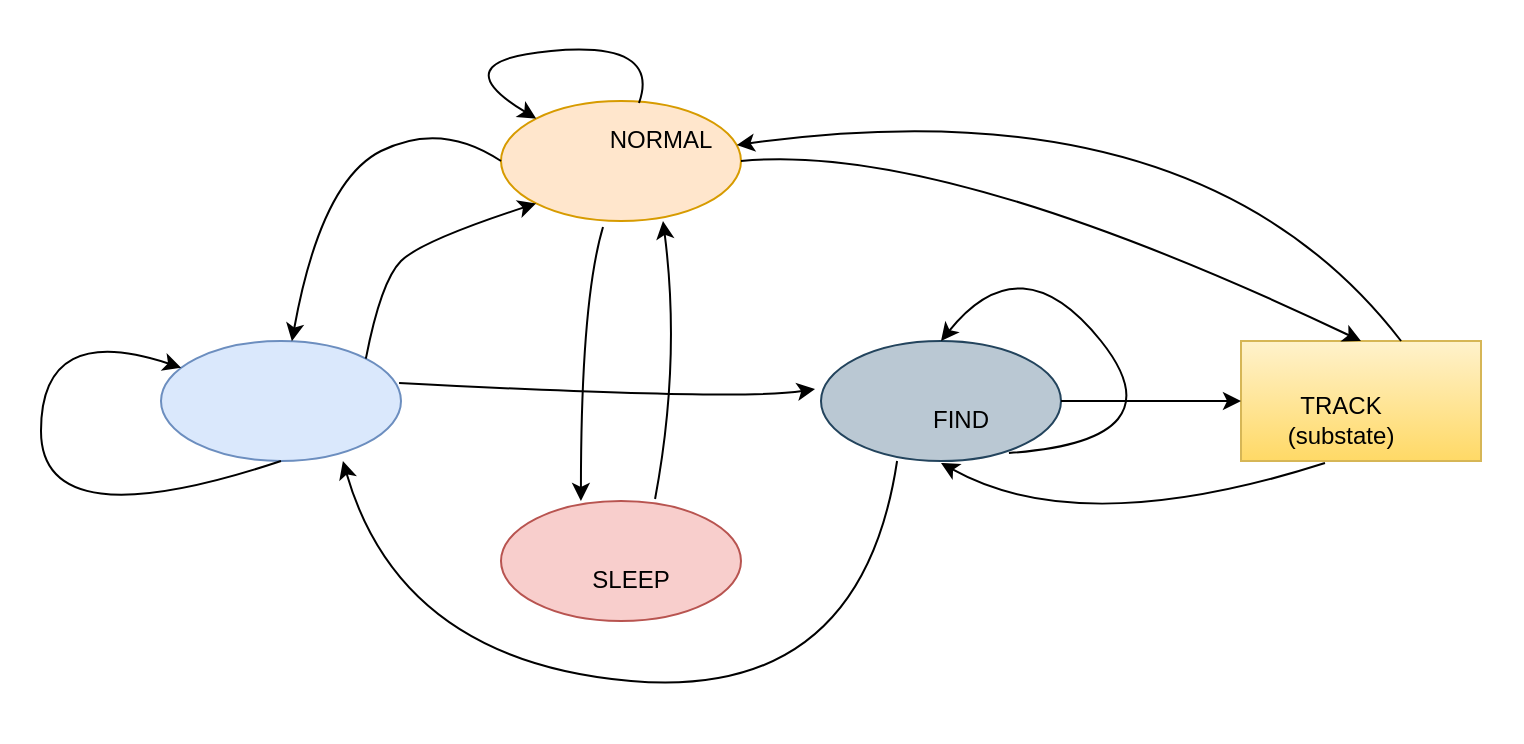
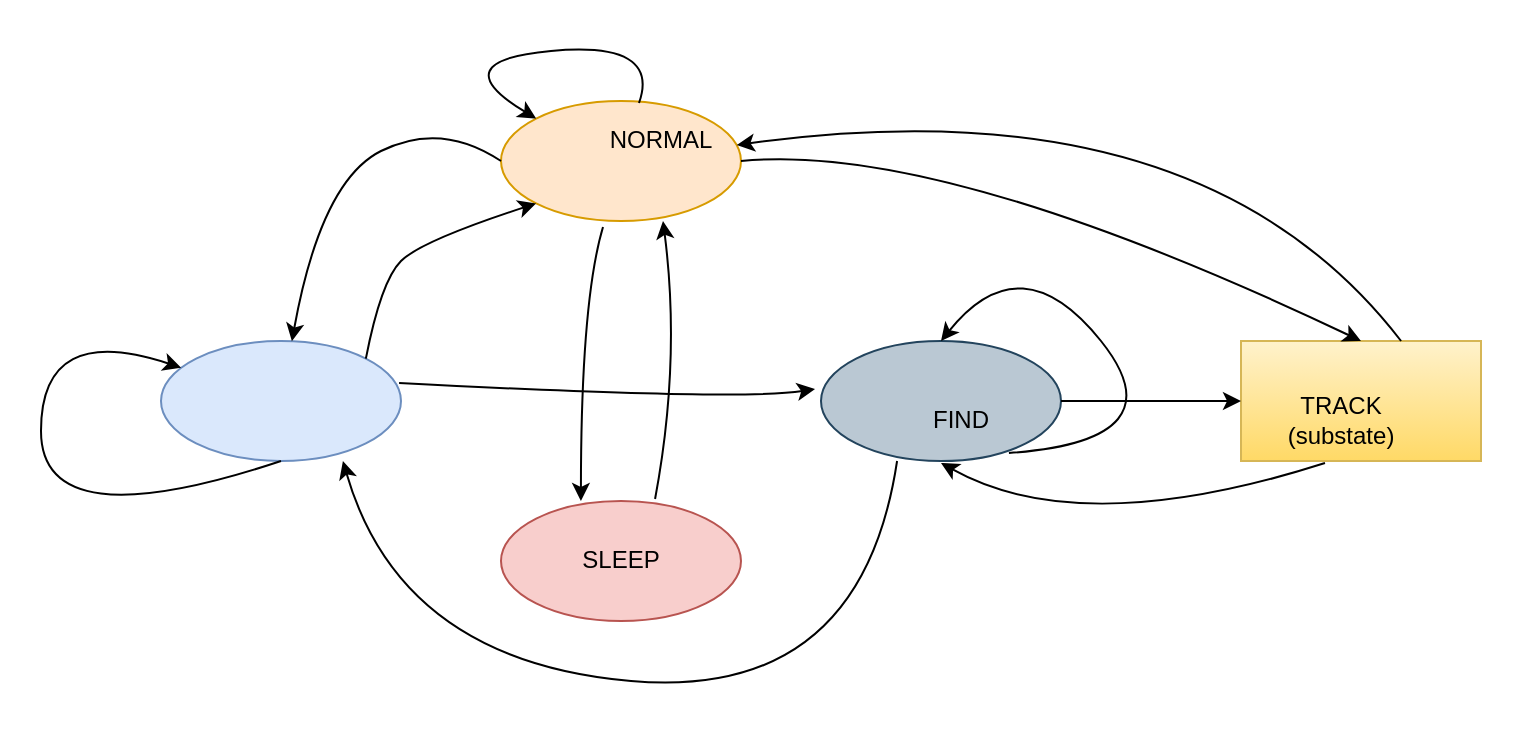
- <mxCell id="8" value="SLEEP" style="text;html=1;align=center;verticalAlign=middle;resizable=0;points=[];autosize=1;" vertex="1" parent="1"><mxGeometry x="290" y="280" width="50" height="20" as="geometry" /></mxCell>
+ <mxCell id="8" value="SLEEP" style="text;html=1;align=center;verticalAlign=middle;resizable=0;points=[];autosize=1;" vertex="1" parent="1"><mxGeometry x="285" y="270" width="50" height="20" as="geometry" /></mxCell>
